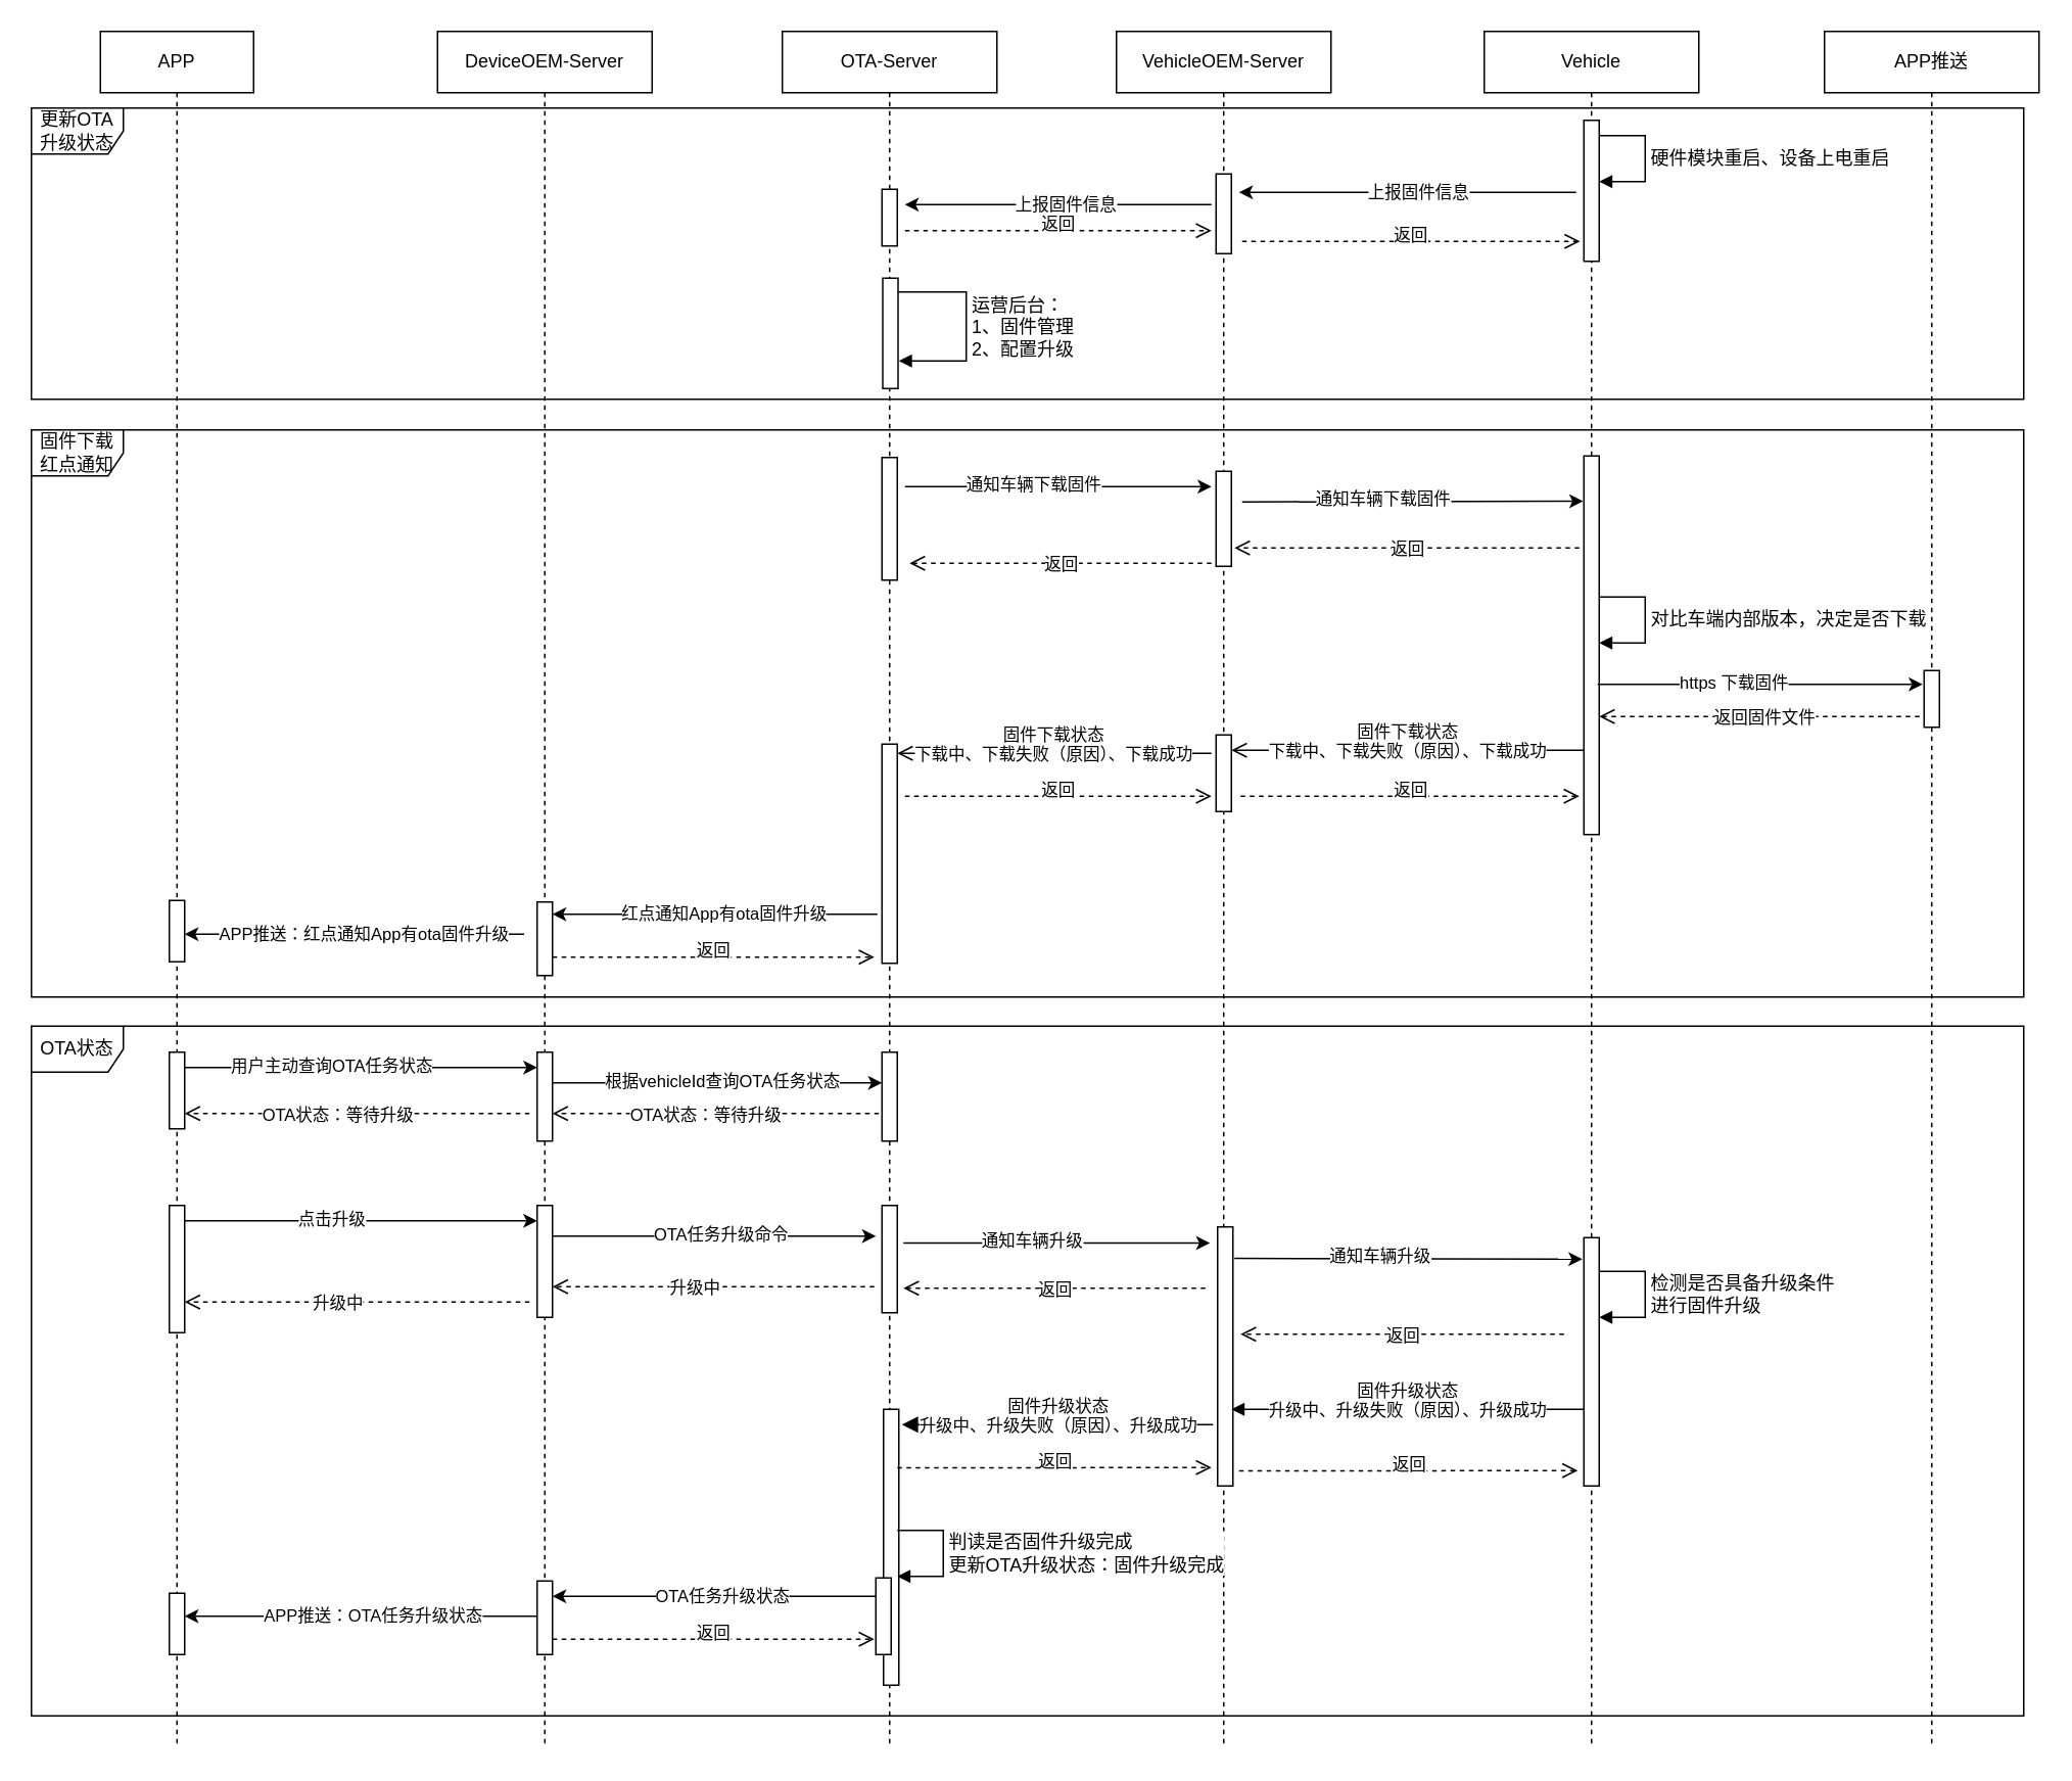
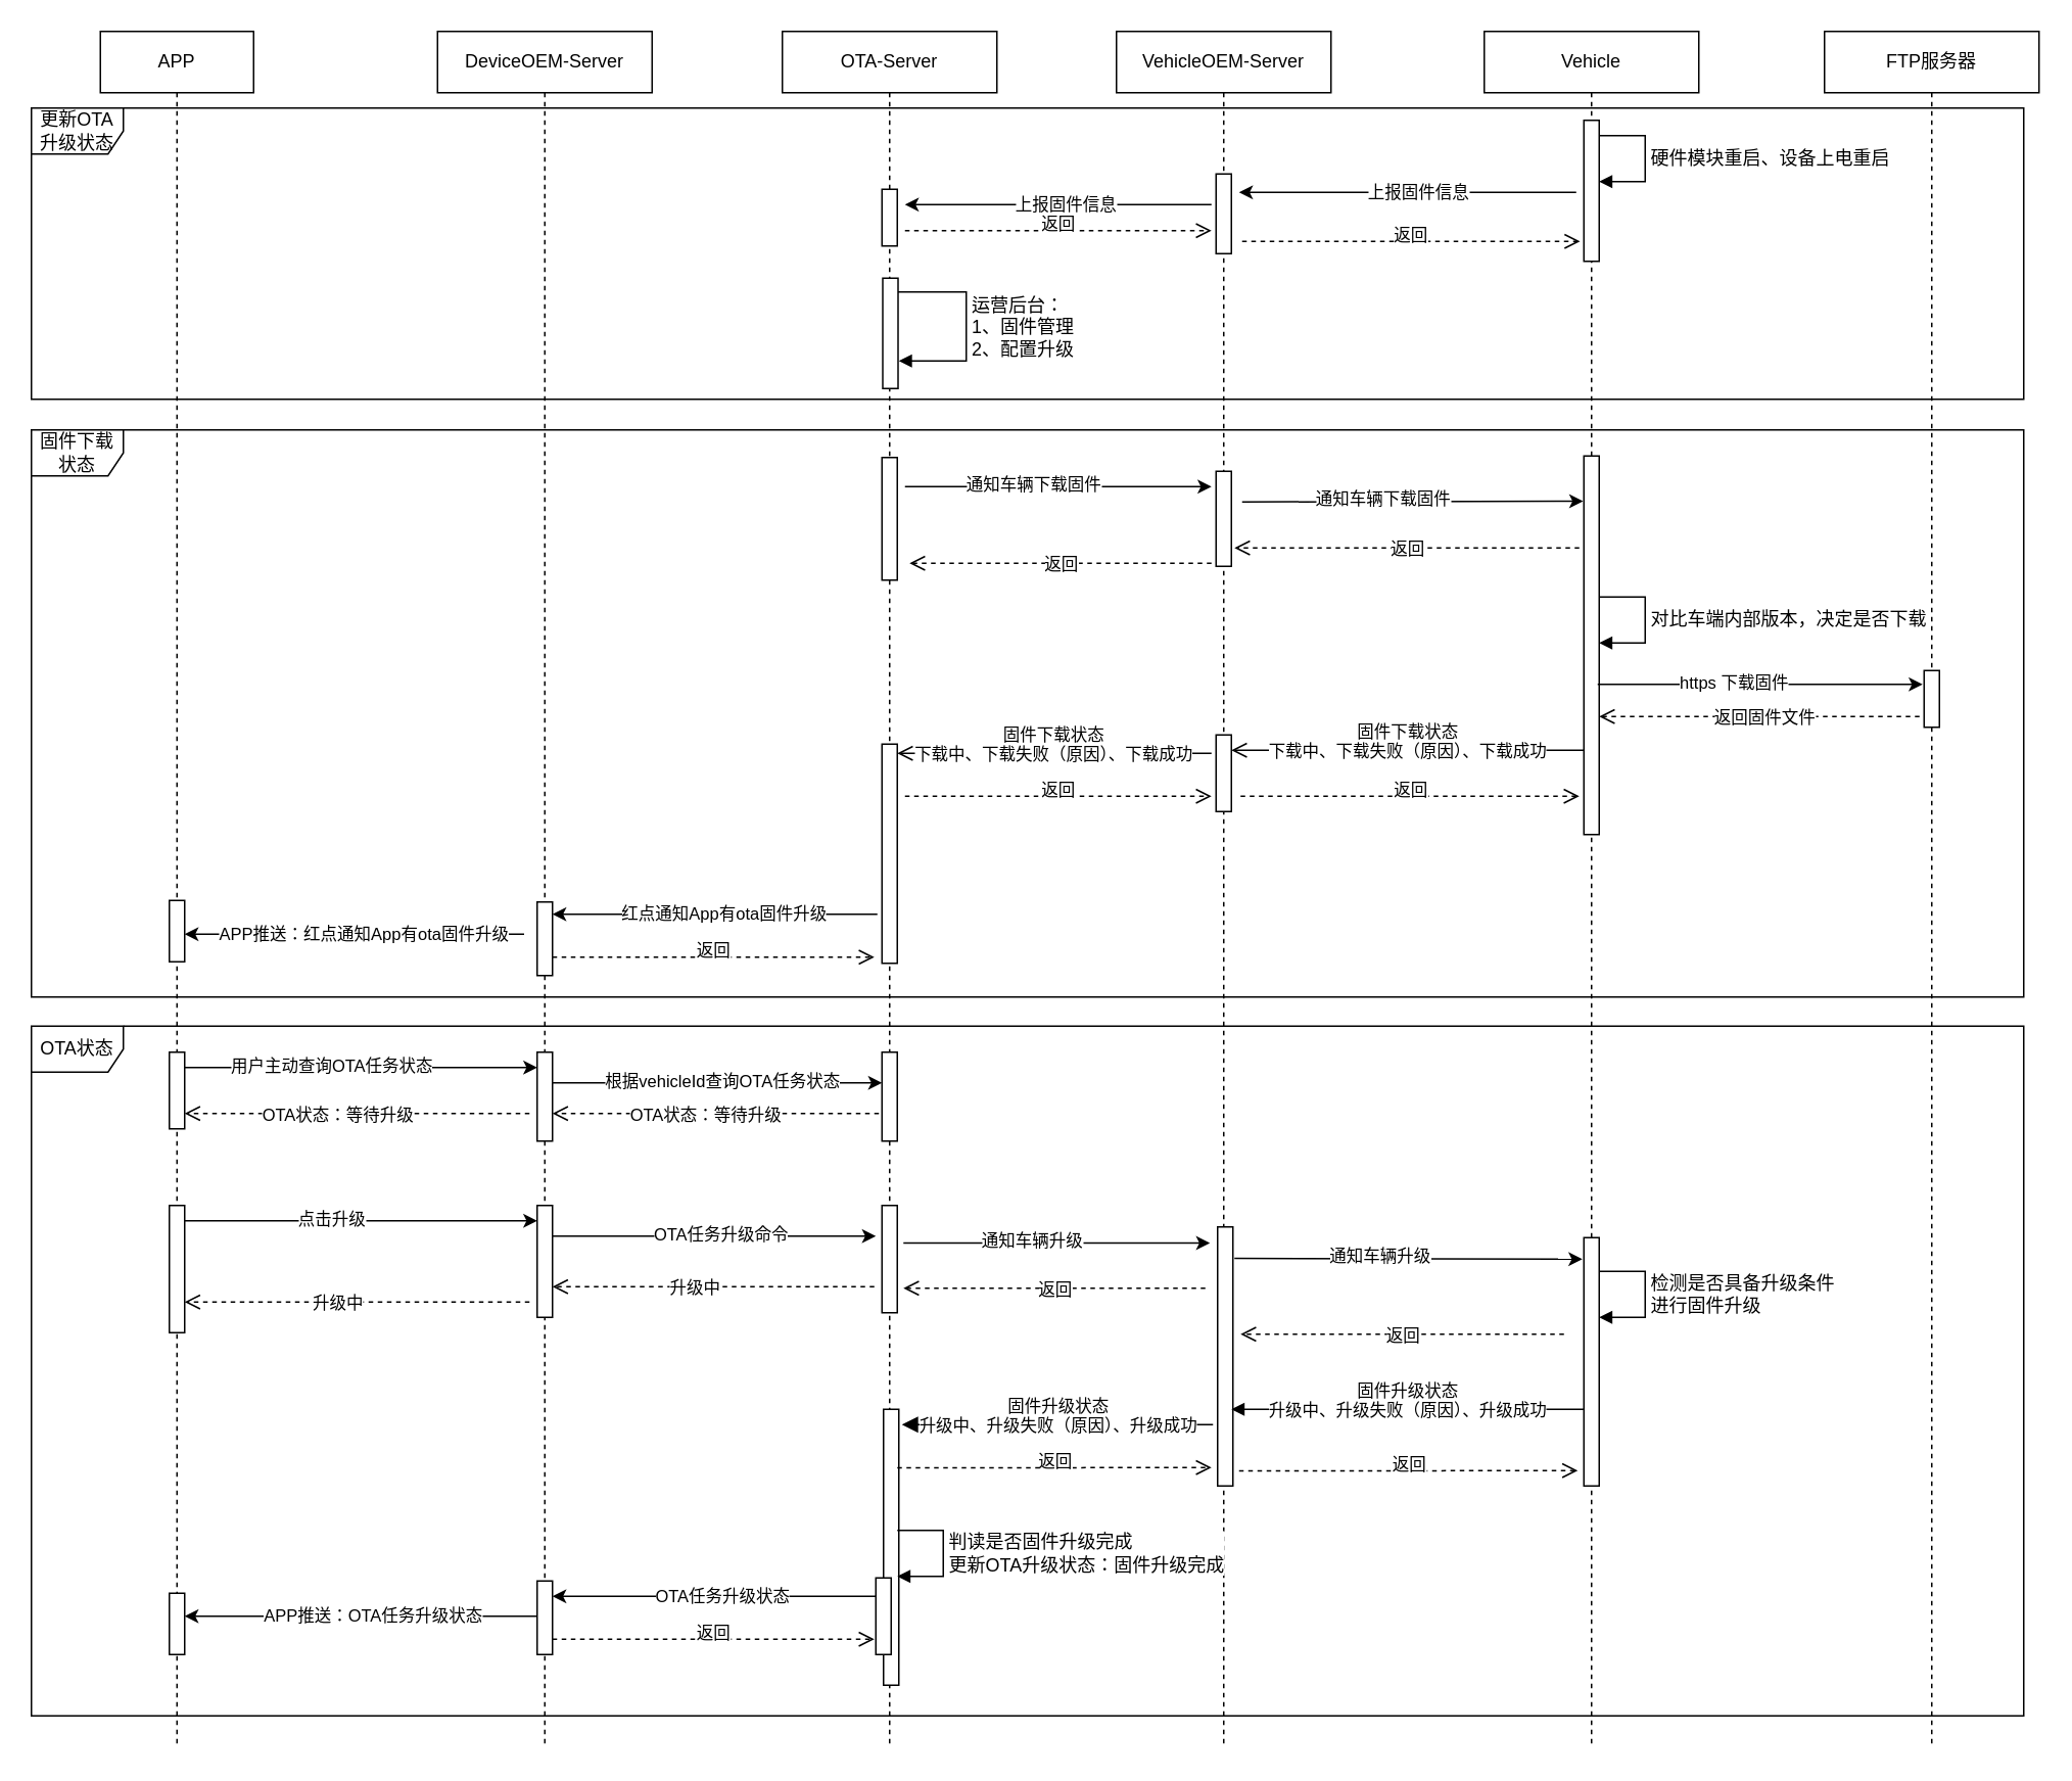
- <mxCell id="39" value="APP推送" style="shape=umlLifeline;perimeter=lifelinePerimeter;whiteSpace=wrap;html=1;container=0;dropTarget=0;collapsible=0;recursiveResize=0;outlineConnect=0;portConstraint=eastwest;newEdgeStyle={&quot;edgeStyle&quot;:&quot;elbowEdgeStyle&quot;,&quot;elbow&quot;:&quot;vertical&quot;,&quot;curved&quot;:0,&quot;rounded&quot;:0};" parent="1" vertex="1"><mxGeometry x="1190" y="20" width="140" height="1120" as="geometry" /></mxCell>
+ <mxCell id="39" value="FTP服务器" style="shape=umlLifeline;perimeter=lifelinePerimeter;whiteSpace=wrap;html=1;container=0;dropTarget=0;collapsible=0;recursiveResize=0;outlineConnect=0;portConstraint=eastwest;newEdgeStyle={&quot;edgeStyle&quot;:&quot;elbowEdgeStyle&quot;,&quot;elbow&quot;:&quot;vertical&quot;,&quot;curved&quot;:0,&quot;rounded&quot;:0};" parent="1" vertex="1"><mxGeometry x="1190" y="20" width="140" height="1120" as="geometry" /></mxCell>
- <mxCell id="25" value="固件下载红点通知" style="shape=umlFrame;whiteSpace=wrap;html=1;pointerEvents=0;sketch=0;strokeColor=default;align=center;verticalAlign=middle;fontFamily=Helvetica;fontSize=12;fontColor=default;fillColor=default;" parent="1" vertex="1"><mxGeometry x="20" y="280" width="1300" height="370" as="geometry" /></mxCell>
+ <mxCell id="25" value="固件下载状态" style="shape=umlFrame;whiteSpace=wrap;html=1;pointerEvents=0;sketch=0;strokeColor=default;align=center;verticalAlign=middle;fontFamily=Helvetica;fontSize=12;fontColor=default;fillColor=default;" parent="1" vertex="1"><mxGeometry x="20" y="280" width="1300" height="370" as="geometry" /></mxCell>
